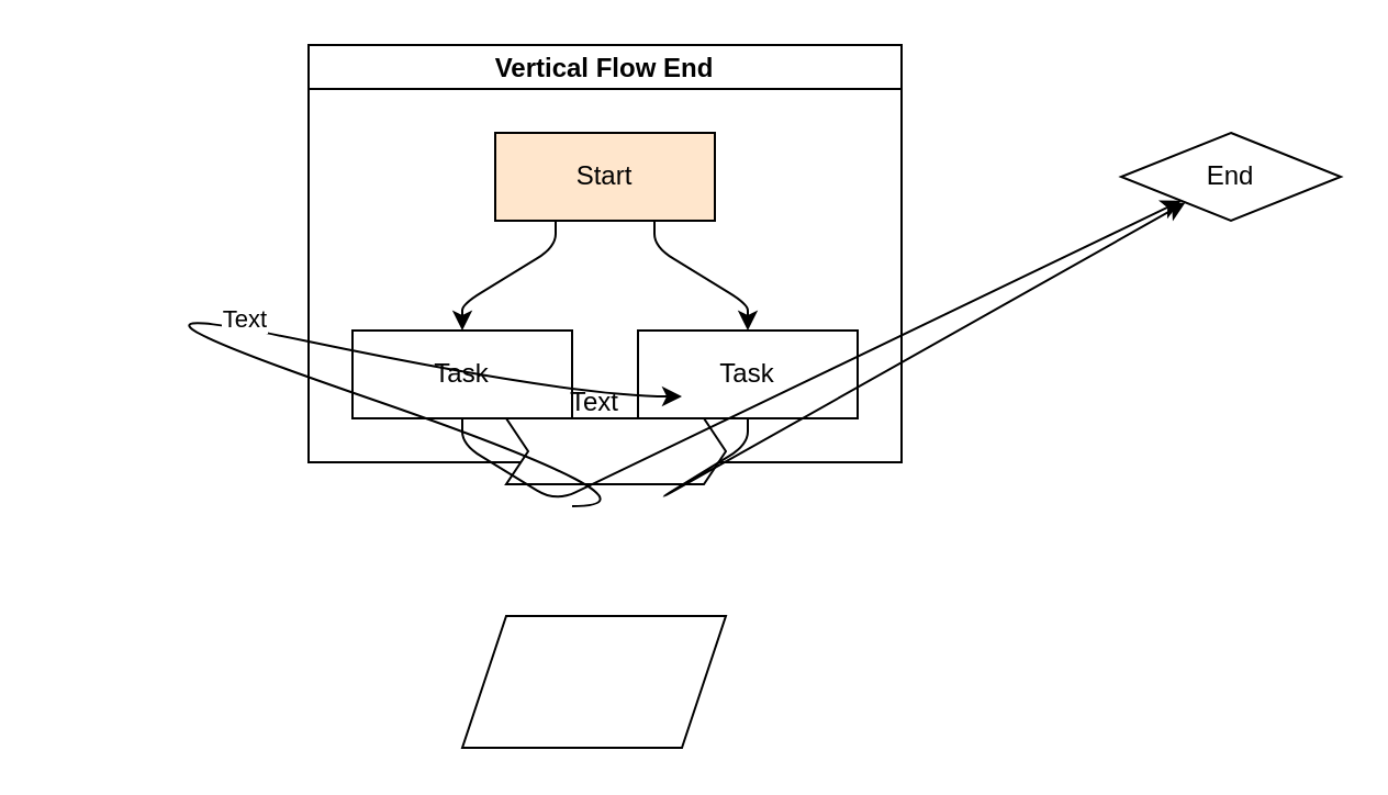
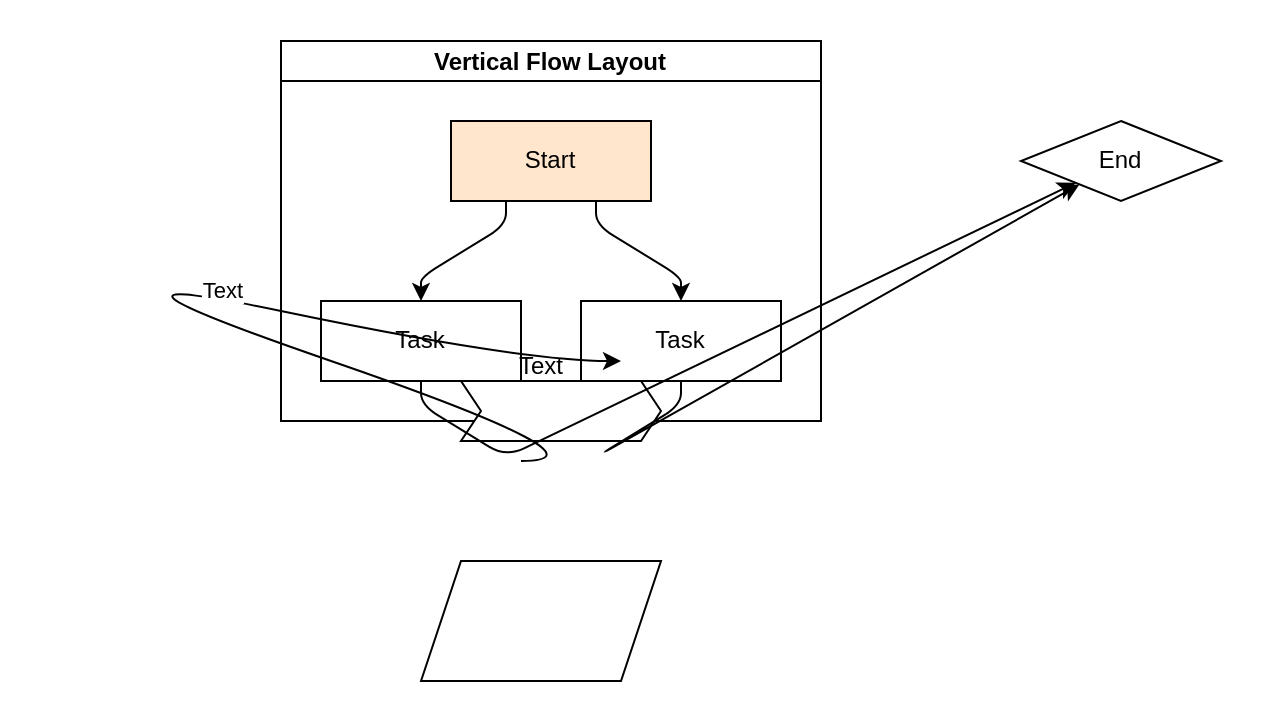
- <mxCell id="3" value="Vertical Flow End" style="swimlane;startSize=20;horizontal=1;childLayout=flowLayout;flowOrientation=north;resizable=0;interRankCellSpacing=50;containerType=tree;fontSize=12;" parent="1" vertex="1"><mxGeometry x="140" y="20" width="270" height="190" as="geometry" /></mxCell>
+ <mxCell id="3" value="Vertical Flow Layout" style="swimlane;startSize=20;horizontal=1;childLayout=flowLayout;flowOrientation=north;resizable=0;interRankCellSpacing=50;containerType=tree;fontSize=12;" parent="1" vertex="1"><mxGeometry x="140" y="20" width="270" height="190" as="geometry" /></mxCell>
